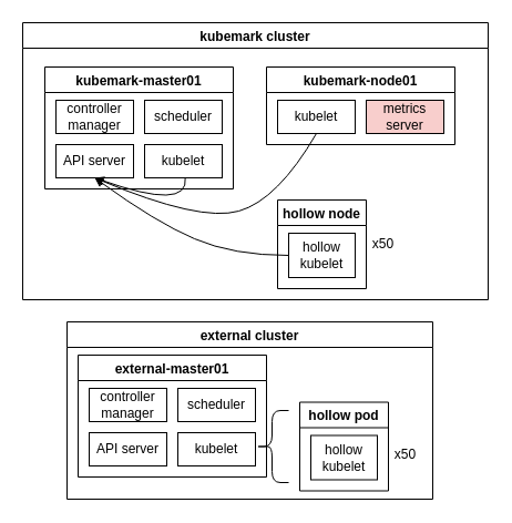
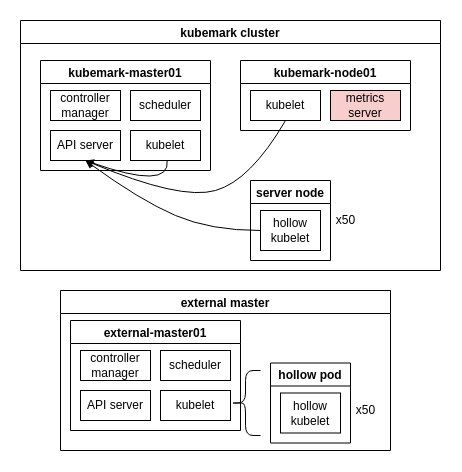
- <mxCell id="13" value="hollow node" style="swimlane;" vertex="1" parent="2"><mxGeometry x="230" y="160" width="80" height="80" as="geometry" /></mxCell>
+ <mxCell id="13" value="server node" style="swimlane;" vertex="1" parent="2"><mxGeometry x="230" y="160" width="80" height="80" as="geometry" /></mxCell>
- <mxCell id="17" value="external cluster" style="swimlane;" vertex="1" parent="1"><mxGeometry x="60" y="290" width="330" height="160" as="geometry" /></mxCell>
+ <mxCell id="17" value="external master" style="swimlane;" vertex="1" parent="1"><mxGeometry x="60" y="290" width="330" height="160" as="geometry" /></mxCell>
